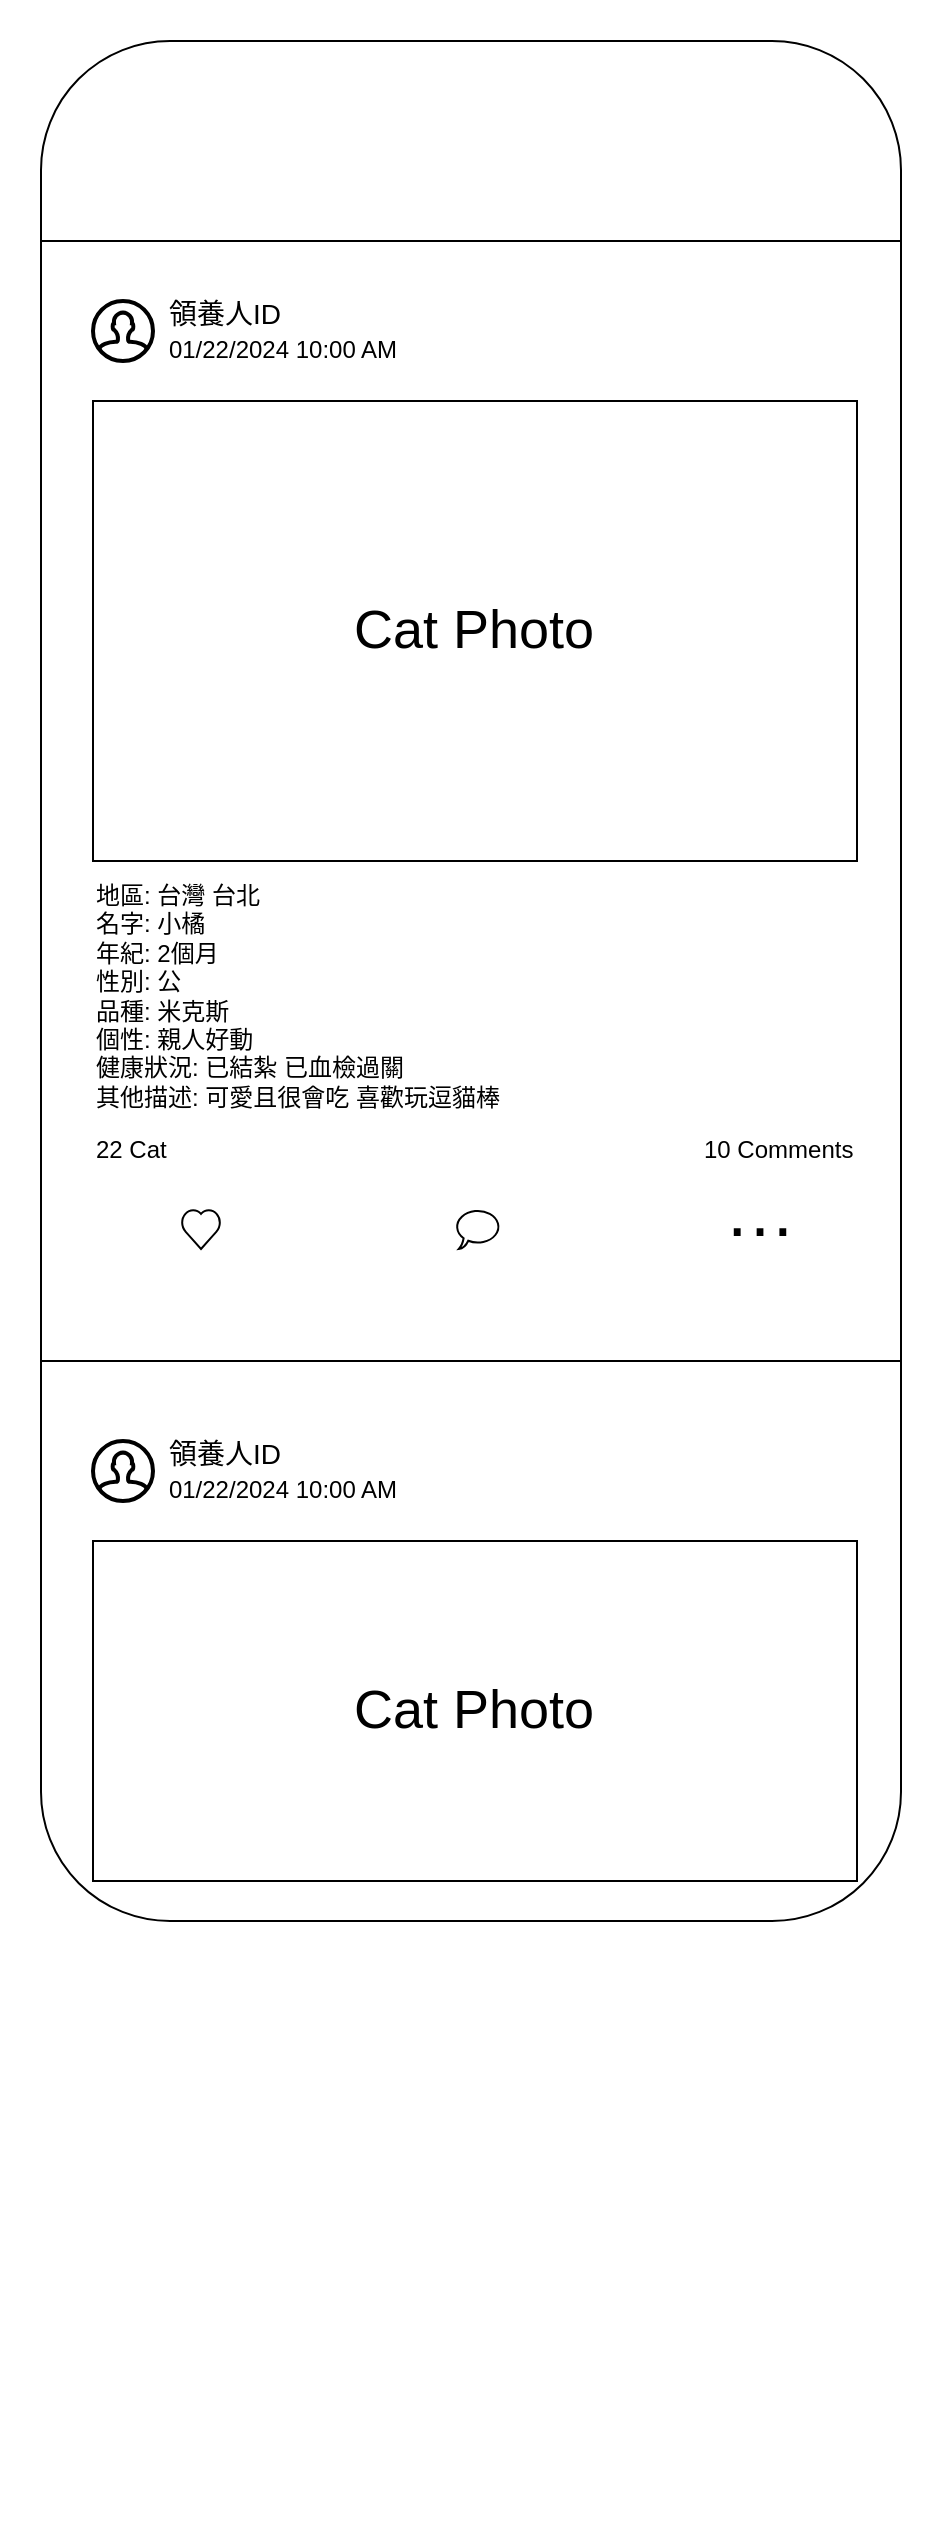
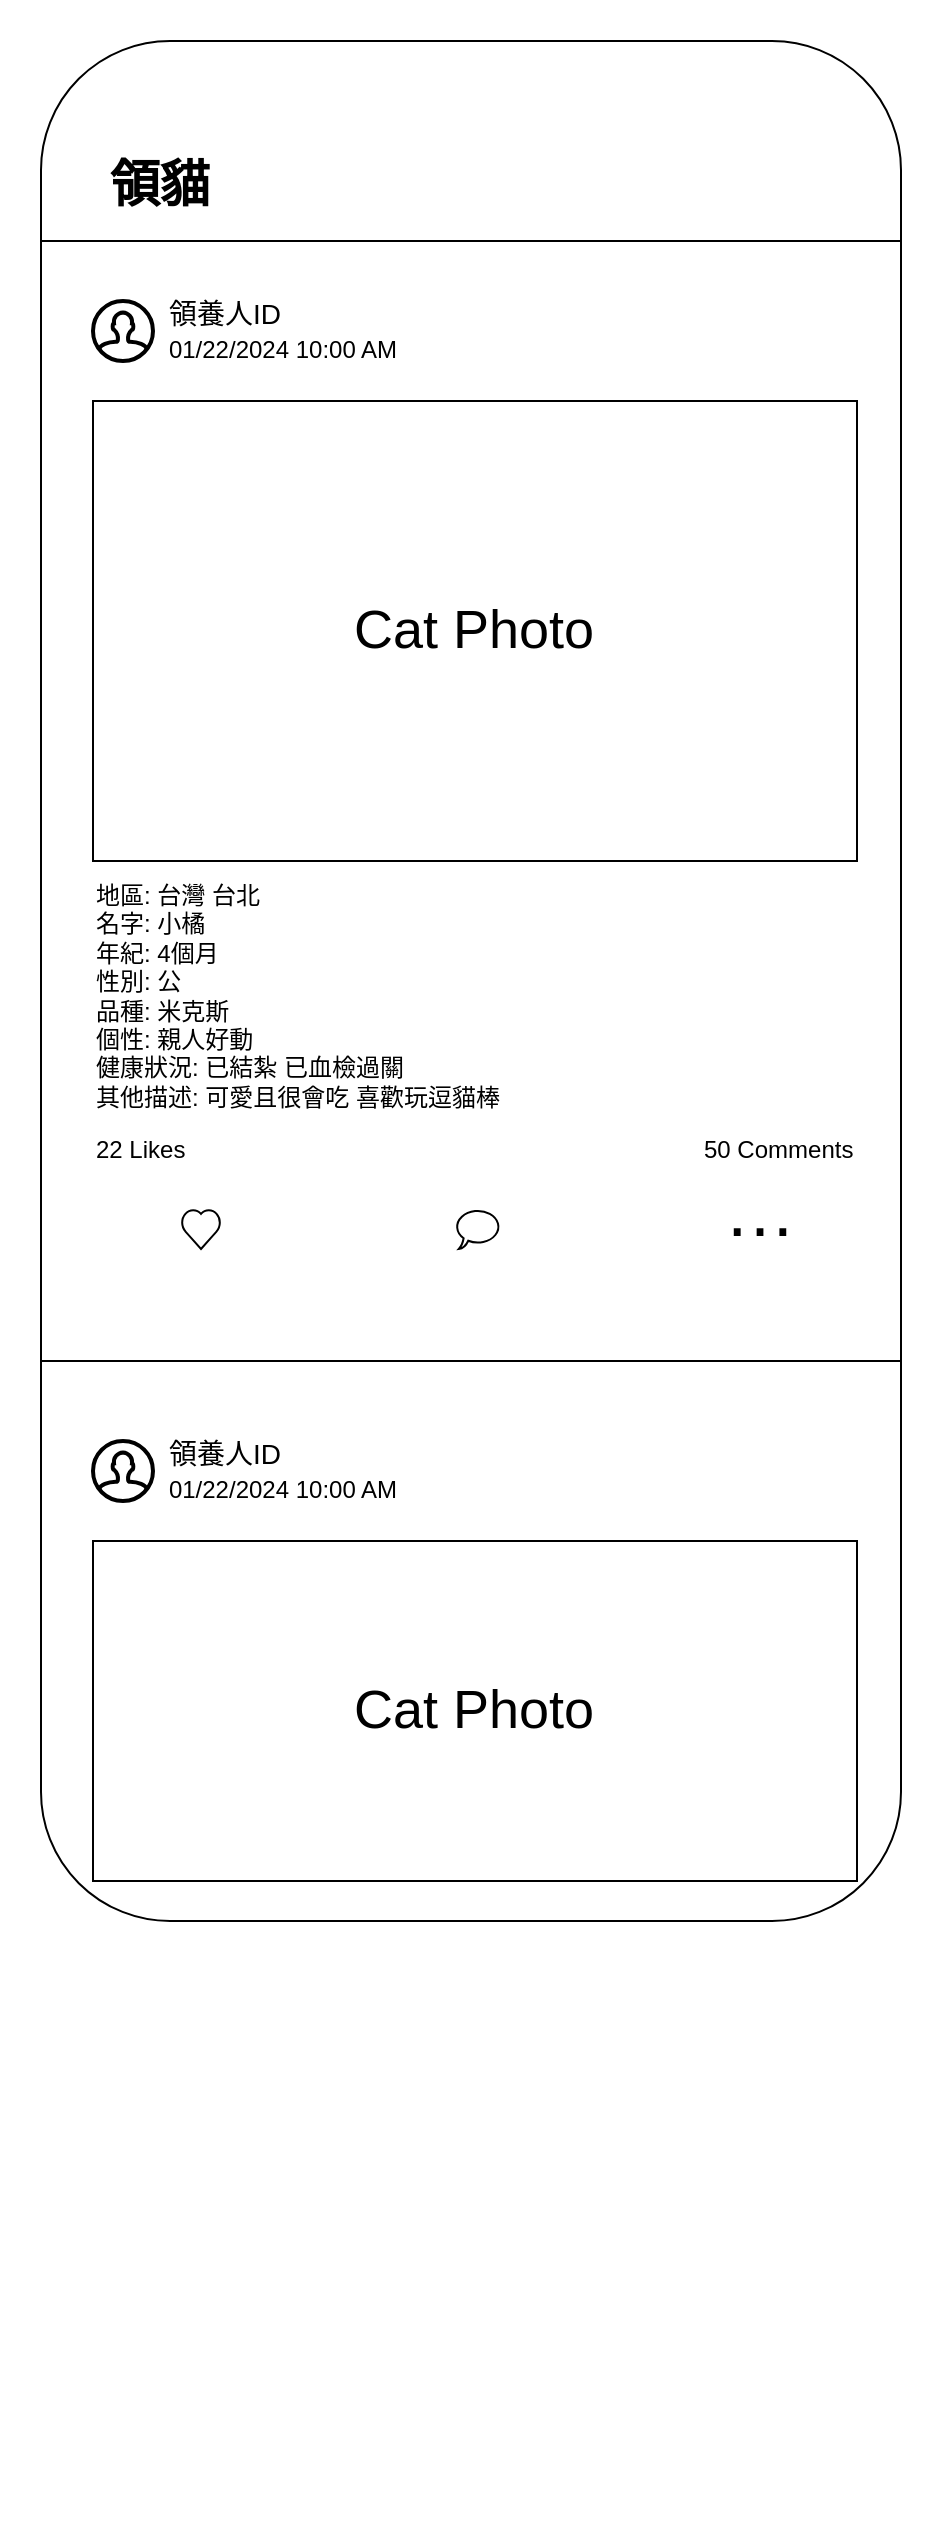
+ <mxCell id="9" value="&lt;h1 style=&quot;font-size: 25px;&quot;&gt;&lt;font style=&quot;font-size: 25px;&quot;&gt;領貓&lt;/font&gt;&lt;/h1&gt;&lt;p style=&quot;font-size: 25px;&quot;&gt;&lt;font style=&quot;font-size: 25px;&quot;&gt;.&lt;/font&gt;&lt;/p&gt;" style="text;html=1;strokeColor=none;fillColor=none;spacing=5;spacingTop=-20;whiteSpace=wrap;overflow=hidden;rounded=0;" vertex="1" parent="1"><mxGeometry x="50" y="70" width="190" height="50" as="geometry" /></mxCell>
- <mxCell id="17" value="地區: 台灣 台北&lt;br&gt;名字: 小橘&lt;br&gt;年紀: 2個月&lt;br&gt;性別: 公&lt;br&gt;品種: 米克斯&lt;br&gt;個性: 親人好動&lt;br&gt;健康狀況: 已結紮 已血檢過關&lt;br&gt;其他描述: 可愛且很會吃 喜歡玩逗貓棒" style="text;html=1;strokeColor=none;fillColor=none;align=left;verticalAlign=top;whiteSpace=wrap;rounded=0;" vertex="1" parent="10"><mxGeometry x="26" y="314" width="384" height="210" as="geometry" /></mxCell>
+ <mxCell id="17" value="地區: 台灣 台北&lt;br&gt;名字: 小橘&lt;br&gt;年紀: 4個月&lt;br&gt;性別: 公&lt;br&gt;品種: 米克斯&lt;br&gt;個性: 親人好動&lt;br&gt;健康狀況: 已結紮 已血檢過關&lt;br&gt;其他描述: 可愛且很會吃 喜歡玩逗貓棒" style="text;html=1;strokeColor=none;fillColor=none;align=left;verticalAlign=top;whiteSpace=wrap;rounded=0;" vertex="1" parent="10"><mxGeometry x="26" y="314" width="384" height="210" as="geometry" /></mxCell>
- <mxCell id="22" value="22 Cat" style="text;html=1;strokeColor=none;fillColor=none;align=left;verticalAlign=middle;whiteSpace=wrap;rounded=0;" vertex="1" parent="10"><mxGeometry x="26" y="440" width="60" height="30" as="geometry" /></mxCell>
+ <mxCell id="22" value="22 Likes" style="text;html=1;strokeColor=none;fillColor=none;align=left;verticalAlign=middle;whiteSpace=wrap;rounded=0;" vertex="1" parent="10"><mxGeometry x="26" y="440" width="60" height="30" as="geometry" /></mxCell>
- <mxCell id="23" value="10 Comments" style="text;html=1;strokeColor=none;fillColor=none;align=left;verticalAlign=middle;whiteSpace=wrap;rounded=0;" vertex="1" parent="10"><mxGeometry x="330" y="440" width="90" height="30" as="geometry" /></mxCell>
+ <mxCell id="23" value="50 Comments" style="text;html=1;strokeColor=none;fillColor=none;align=left;verticalAlign=middle;whiteSpace=wrap;rounded=0;" vertex="1" parent="10"><mxGeometry x="330" y="440" width="90" height="30" as="geometry" /></mxCell>
